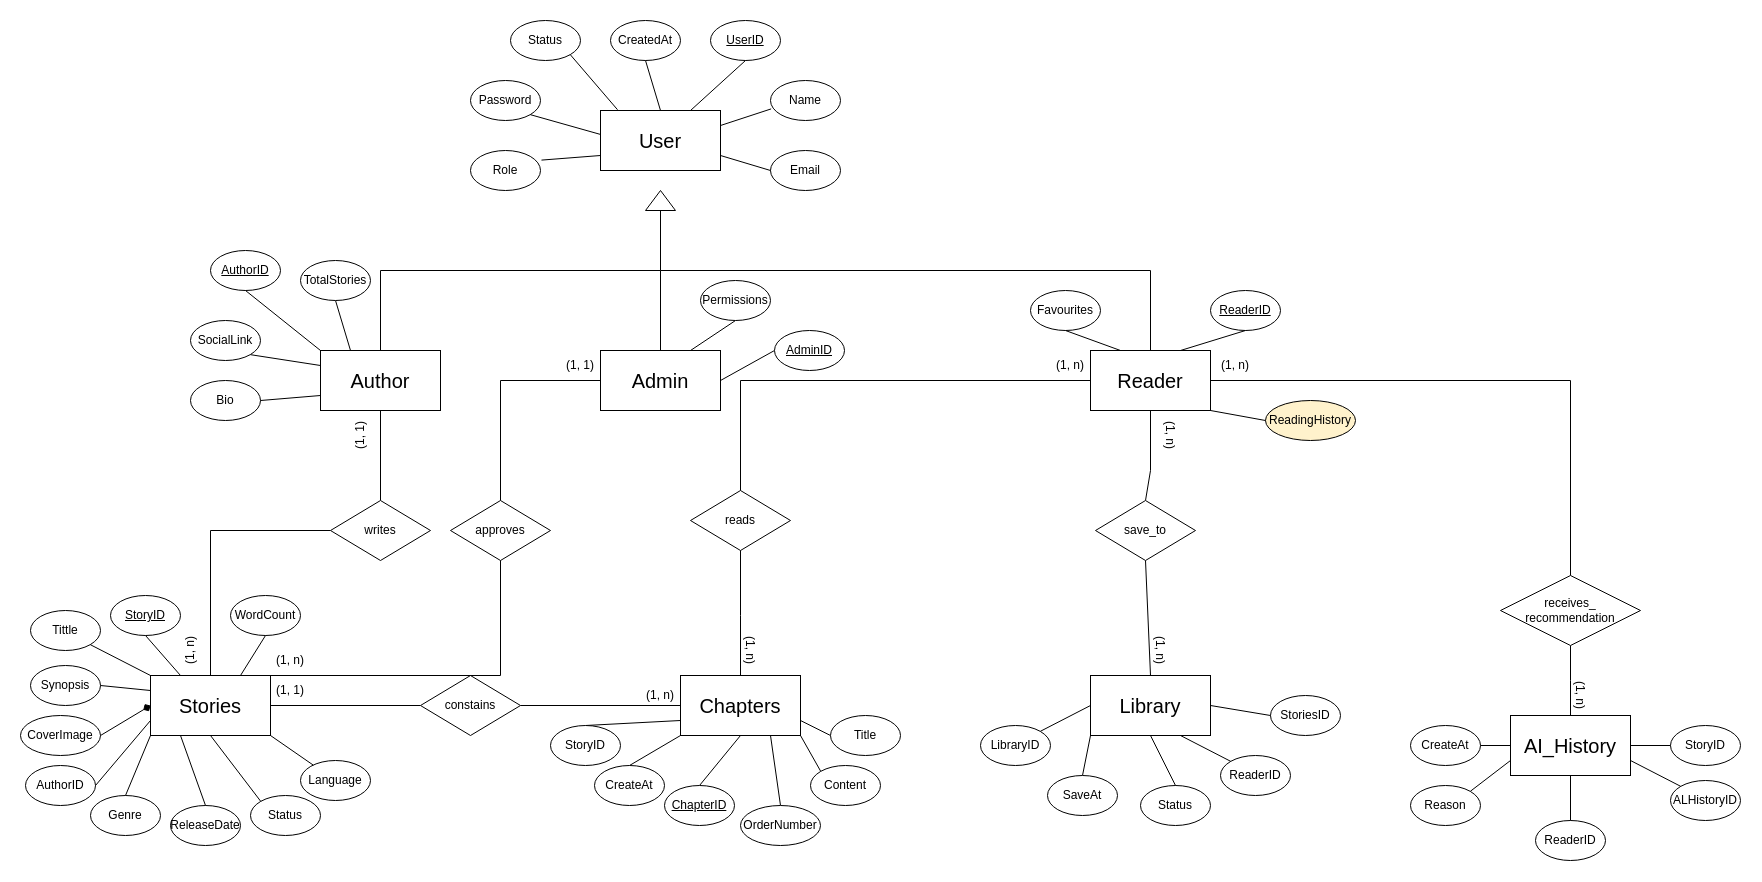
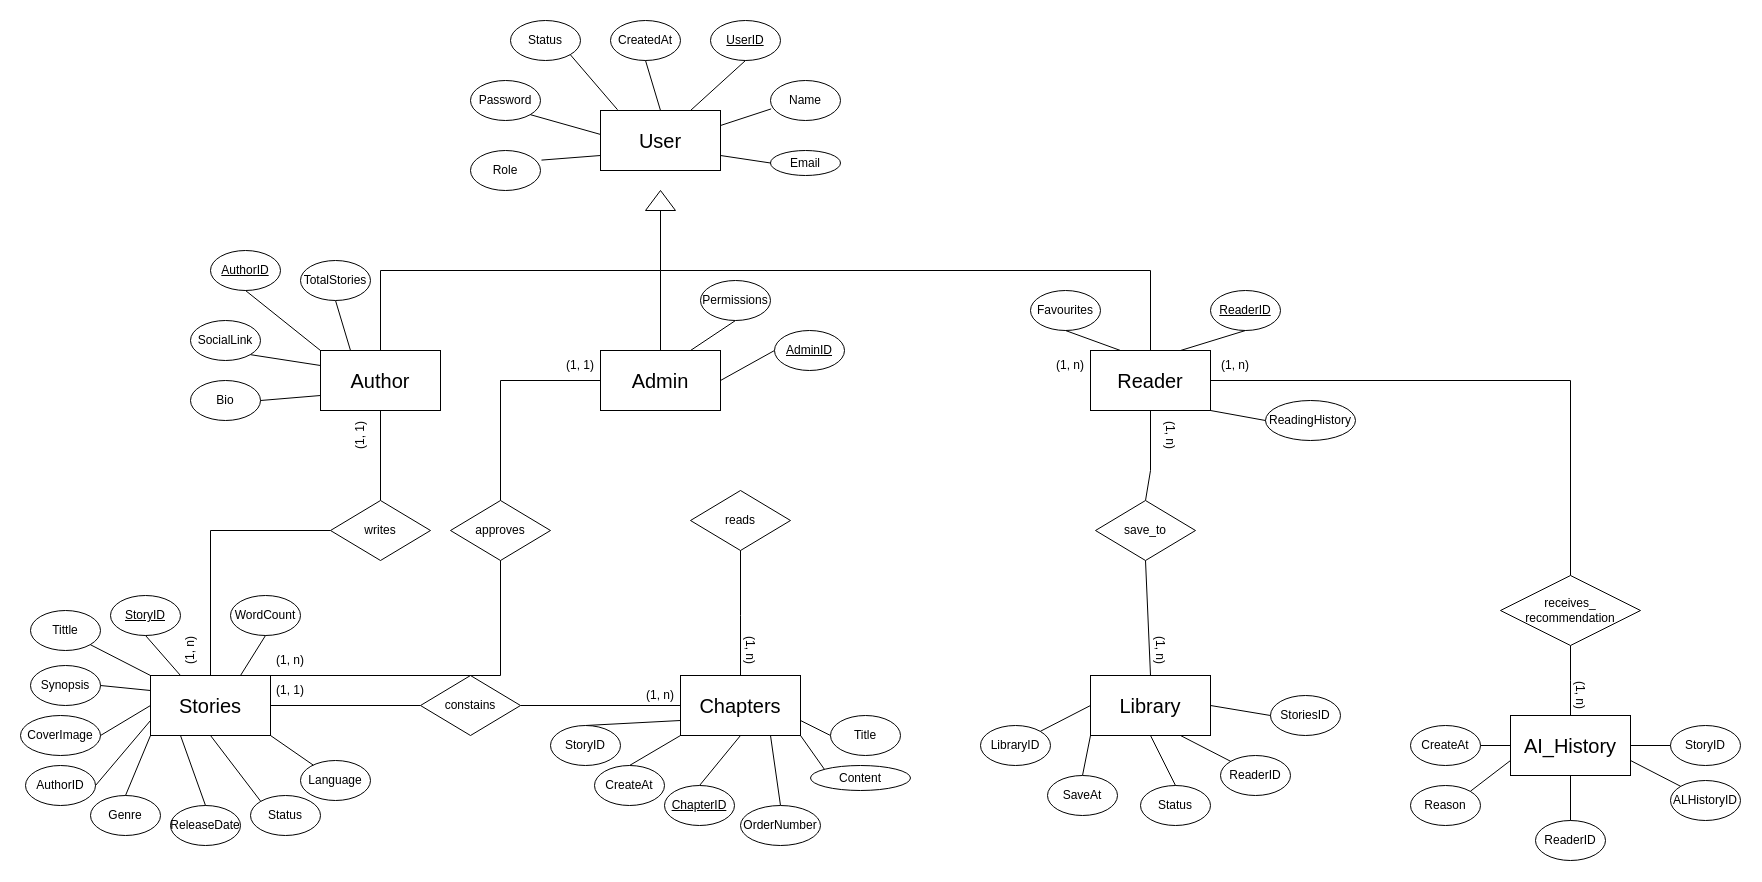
- <mxCell id="9" value="Email" style="ellipse;whiteSpace=wrap;html=1;" parent="1" vertex="1"><mxGeometry x="770" y="150" width="70" height="40" as="geometry" /></mxCell>
+ <mxCell id="9" value="Email" style="ellipse;whiteSpace=wrap;html=1;" parent="1" vertex="1"><mxGeometry x="770" y="150" width="70" height="25" as="geometry" /></mxCell>
- <mxCell id="111" value="" style="endArrow=none;html=1;rounded=0;exitX=0;exitY=0.5;exitDx=0;exitDy=0;entryX=0.5;entryY=0;entryDx=0;entryDy=0;" parent="1" source="14" target="108" edge="1"><mxGeometry width="50" height="50" relative="1" as="geometry"><mxPoint x="830" y="465" as="sourcePoint" /><mxPoint x="880" y="460" as="targetPoint" /><Array as="points"><mxPoint x="740" y="380" /></Array></mxGeometry></mxCell>
- <mxCell id="31" value="ReadingHistory" style="ellipse;whiteSpace=wrap;html=1;fillColor=#fff2cc;" parent="1" vertex="1"><mxGeometry x="1265" y="400" width="90" height="40" as="geometry" /></mxCell>
+ <mxCell id="31" value="ReadingHistory" style="ellipse;whiteSpace=wrap;html=1;" parent="1" vertex="1"><mxGeometry x="1265" y="400" width="90" height="40" as="geometry" /></mxCell>
- <mxCell id="73" value="" style="endArrow=diamond;html=1;rounded=0;exitX=1;exitY=0.5;exitDx=0;exitDy=0;entryX=0;entryY=0.5;entryDx=0;entryDy=0;" parent="1" source="55" target="6" edge="1"><mxGeometry width="50" height="50" relative="1" as="geometry"><mxPoint x="580" y="550" as="sourcePoint" /><mxPoint x="639" y="545" as="targetPoint" /><Array as="points" /></mxGeometry></mxCell>
+ <mxCell id="73" value="" style="endArrow=none;html=1;rounded=0;exitX=1;exitY=0.5;exitDx=0;exitDy=0;entryX=0;entryY=0.5;entryDx=0;entryDy=0;" parent="1" source="55" target="6" edge="1"><mxGeometry width="50" height="50" relative="1" as="geometry"><mxPoint x="580" y="550" as="sourcePoint" /><mxPoint x="639" y="545" as="targetPoint" /><Array as="points" /></mxGeometry></mxCell>
- <mxCell id="89" value="Content" style="ellipse;whiteSpace=wrap;html=1;" parent="1" vertex="1"><mxGeometry x="810" y="765" width="70" height="40" as="geometry" /></mxCell>
+ <mxCell id="89" value="Content" style="ellipse;whiteSpace=wrap;html=1;" parent="1" vertex="1"><mxGeometry x="810" y="765" width="100" height="25" as="geometry" /></mxCell>
